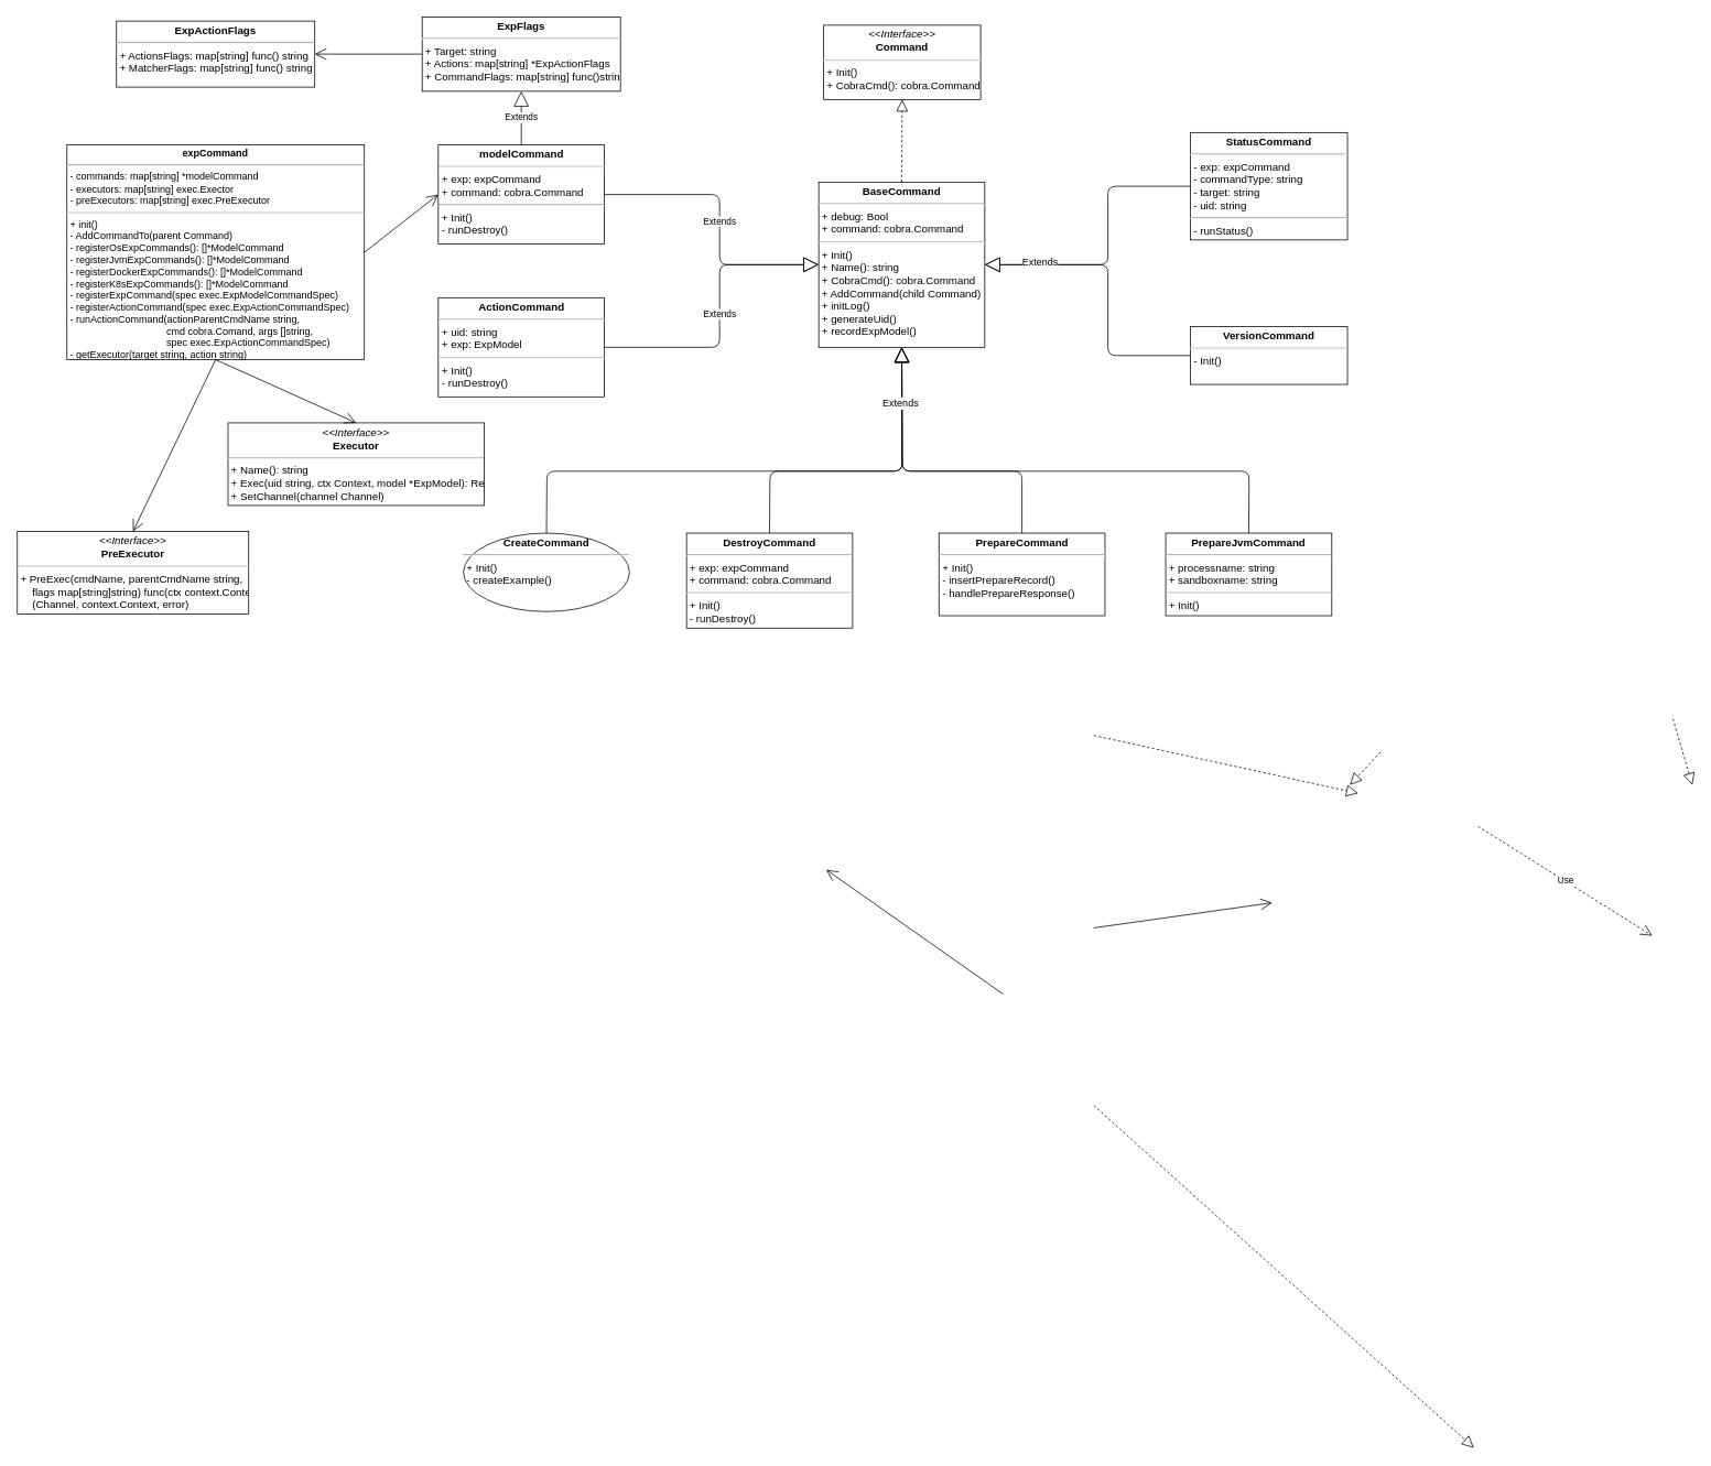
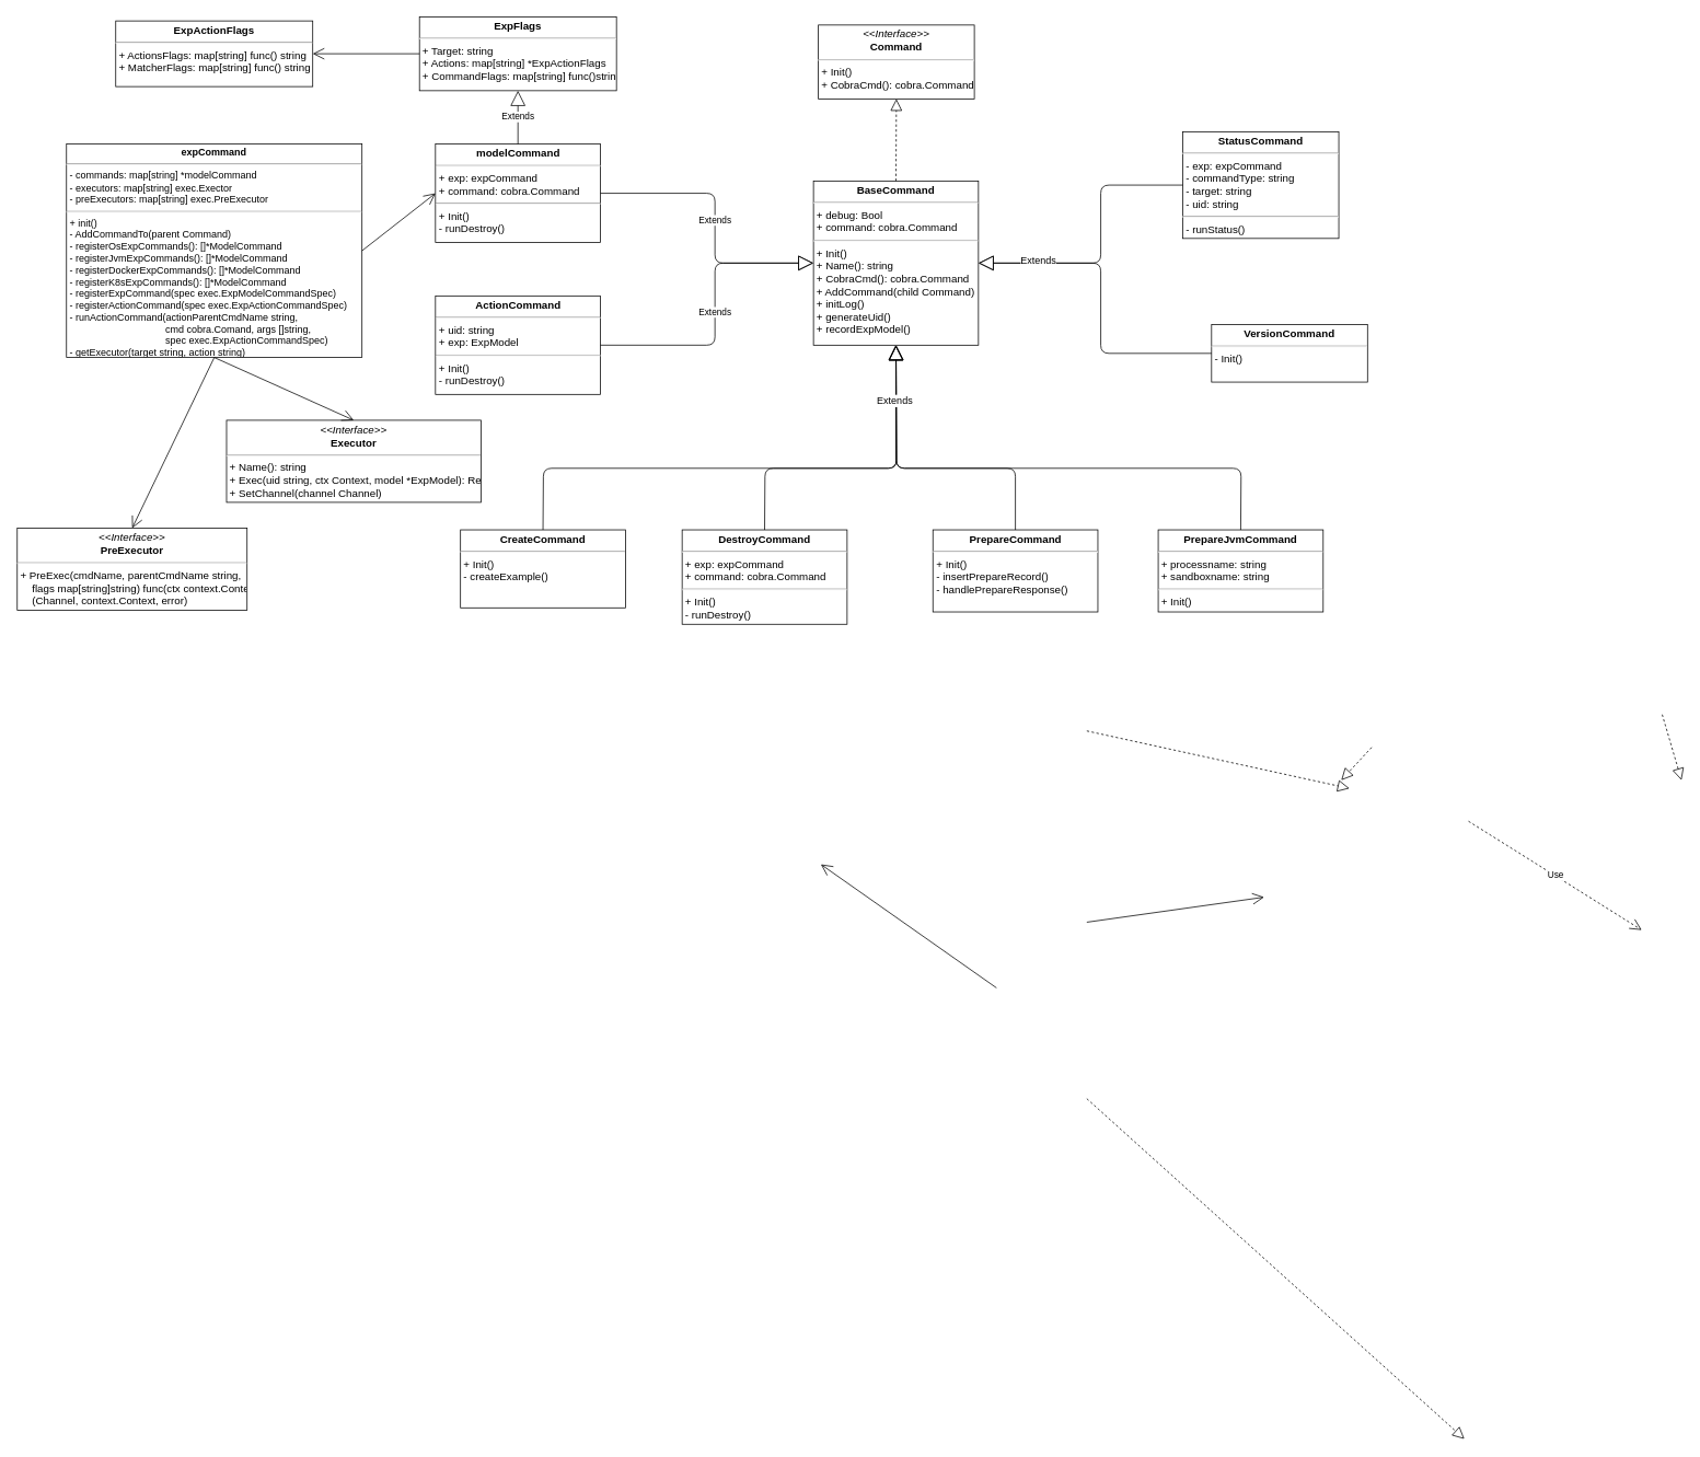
- <mxCell id="16" value="&lt;p style=&quot;margin: 4px 0px 0px; text-align: center; font-size: 13px;&quot;&gt;&lt;b style=&quot;font-size: 13px;&quot;&gt;VersionCommand&lt;/b&gt;&lt;/p&gt;&lt;hr style=&quot;font-size: 13px;&quot;&gt;&lt;p style=&quot;margin: 0px 0px 0px 4px; font-size: 13px;&quot;&gt;- Init()&lt;/p&gt;" style="verticalAlign=top;align=left;overflow=fill;fontSize=13;fontFamily=Helvetica;html=1;" parent="1" vertex="1"><mxGeometry x="1440" y="395" width="190" height="70" as="geometry" /></mxCell>
+ <mxCell id="16" value="&lt;p style=&quot;margin: 4px 0px 0px; text-align: center; font-size: 13px;&quot;&gt;&lt;b style=&quot;font-size: 13px;&quot;&gt;VersionCommand&lt;/b&gt;&lt;/p&gt;&lt;hr style=&quot;font-size: 13px;&quot;&gt;&lt;p style=&quot;margin: 0px 0px 0px 4px; font-size: 13px;&quot;&gt;- Init()&lt;/p&gt;" style="verticalAlign=top;align=left;overflow=fill;fontSize=13;fontFamily=Helvetica;html=1;" parent="1" vertex="1"><mxGeometry x="1475" y="395" width="190" height="70" as="geometry" /></mxCell>
- <mxCell id="6" value="&lt;p style=&quot;margin: 4px 0px 0px; text-align: center; font-size: 13px;&quot;&gt;&lt;b style=&quot;font-size: 13px;&quot;&gt;CreateCommand&lt;/b&gt;&lt;/p&gt;&lt;hr style=&quot;font-size: 13px;&quot;&gt;&lt;p style=&quot;margin: 0px 0px 0px 4px; font-size: 13px;&quot;&gt;+ Init()&lt;/p&gt;&lt;p style=&quot;margin: 0px 0px 0px 4px; font-size: 13px;&quot;&gt;- createExample()&lt;/p&gt;" style="ellipse;verticalAlign=top;align=left;overflow=fill;fontSize=13;fontFamily=Helvetica;html=1;" parent="1" vertex="1"><mxGeometry x="560" y="645" width="201" height="95" as="geometry" /></mxCell>
+ <mxCell id="6" value="&lt;p style=&quot;margin: 4px 0px 0px; text-align: center; font-size: 13px;&quot;&gt;&lt;b style=&quot;font-size: 13px;&quot;&gt;CreateCommand&lt;/b&gt;&lt;/p&gt;&lt;hr style=&quot;font-size: 13px;&quot;&gt;&lt;p style=&quot;margin: 0px 0px 0px 4px; font-size: 13px;&quot;&gt;+ Init()&lt;/p&gt;&lt;p style=&quot;margin: 0px 0px 0px 4px; font-size: 13px;&quot;&gt;- createExample()&lt;/p&gt;" style="verticalAlign=top;align=left;overflow=fill;fontSize=13;fontFamily=Helvetica;html=1;" parent="1" vertex="1"><mxGeometry x="560" y="645" width="201" height="95" as="geometry" /></mxCell>
